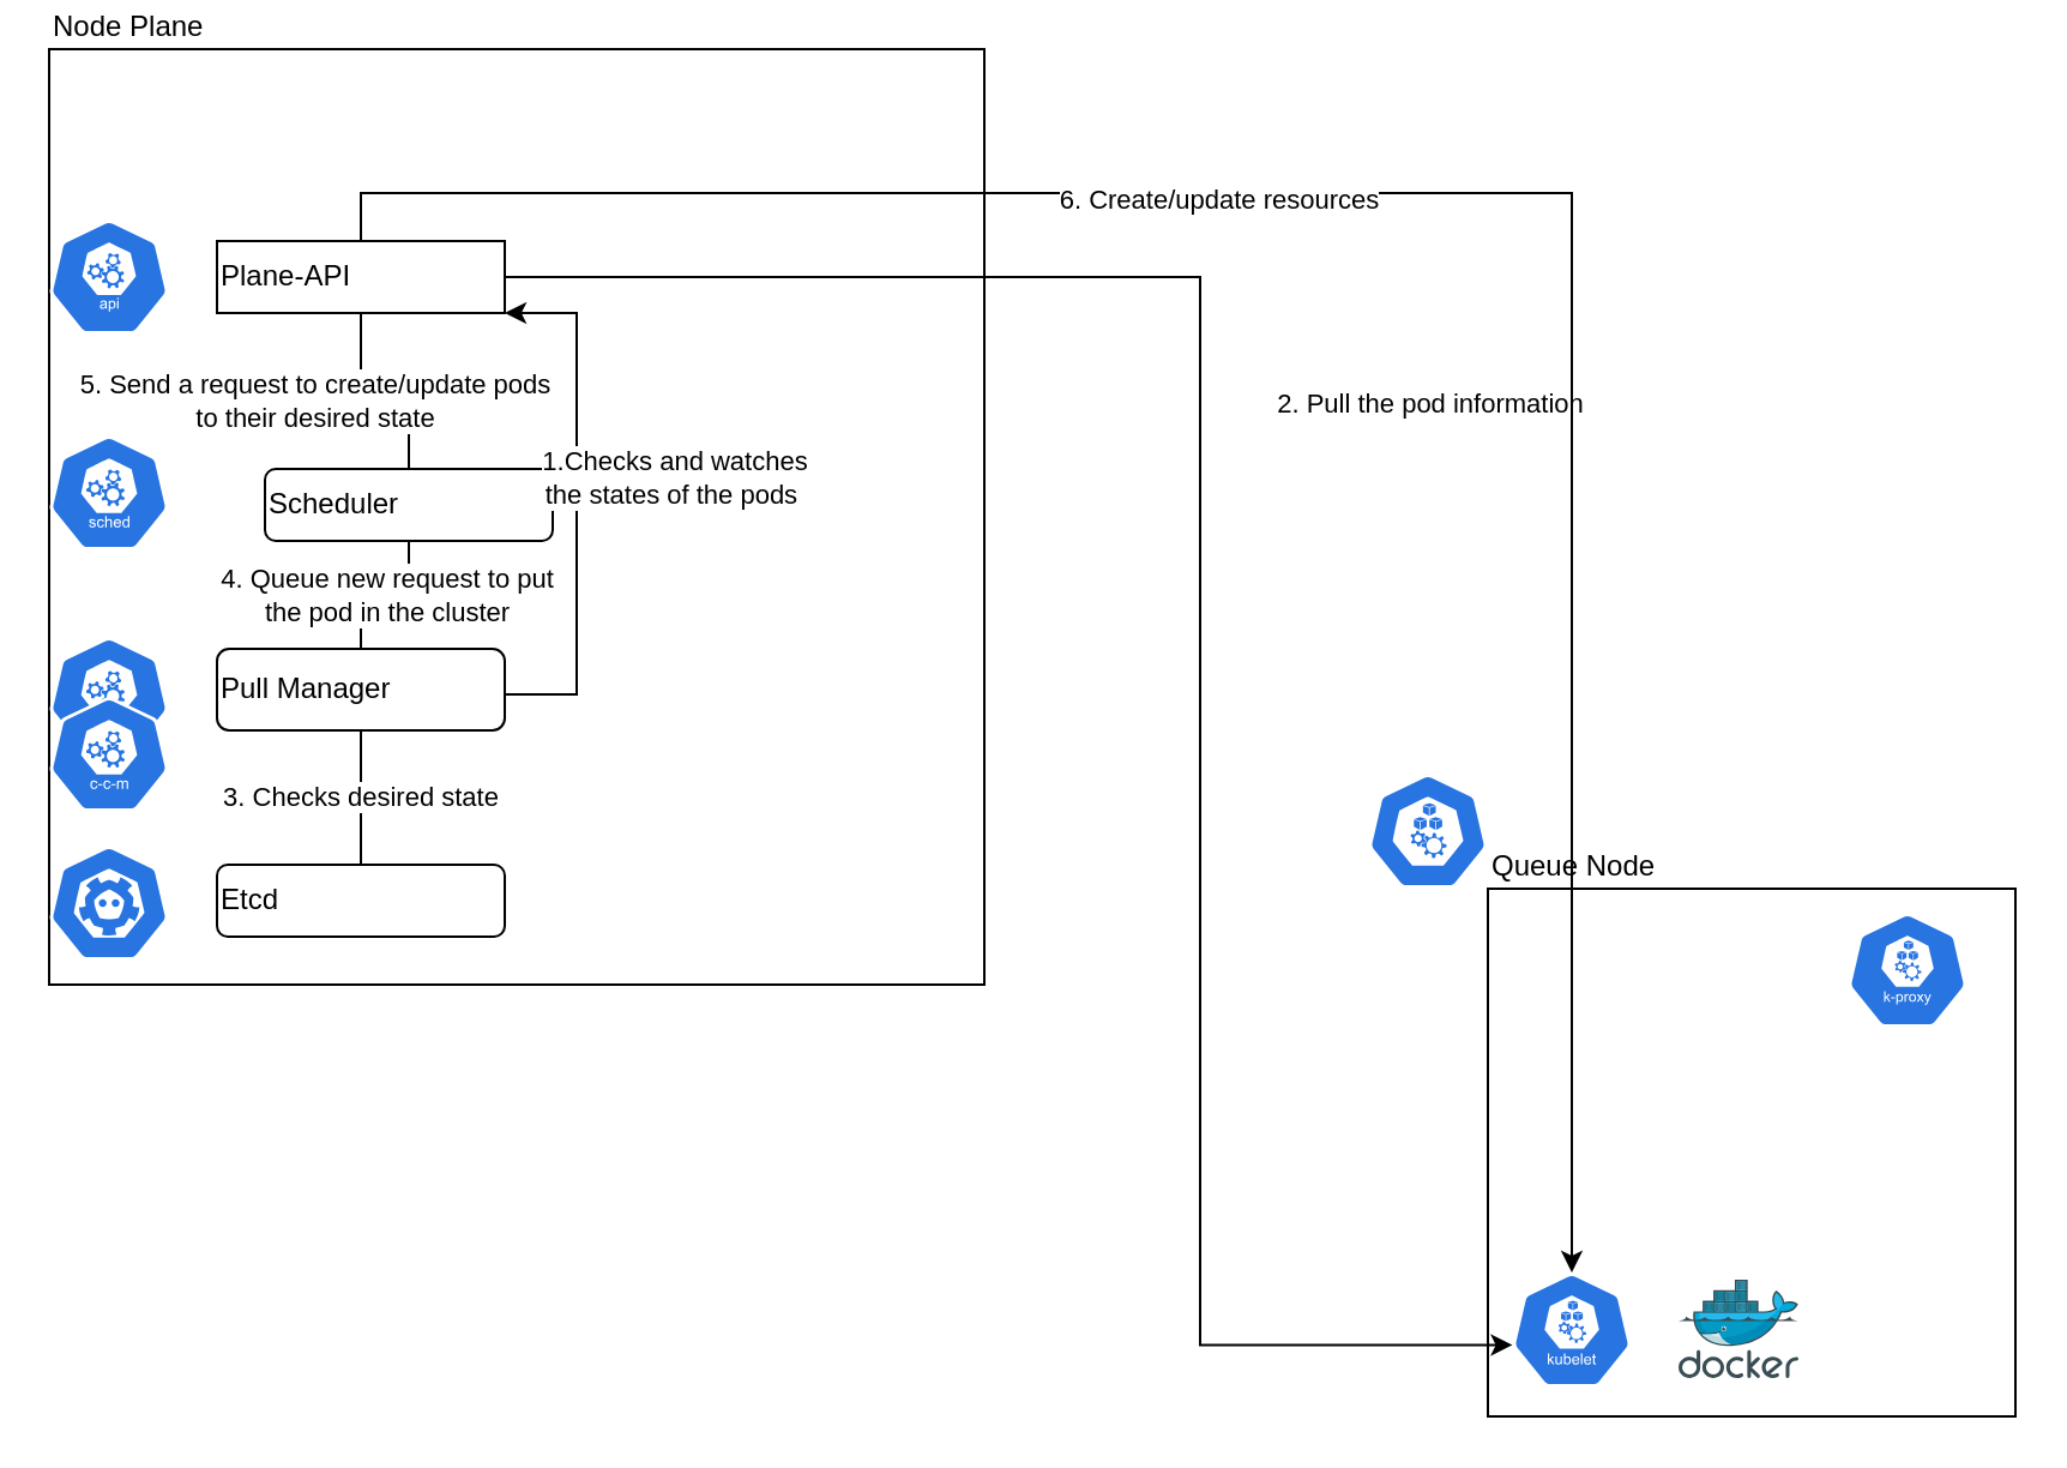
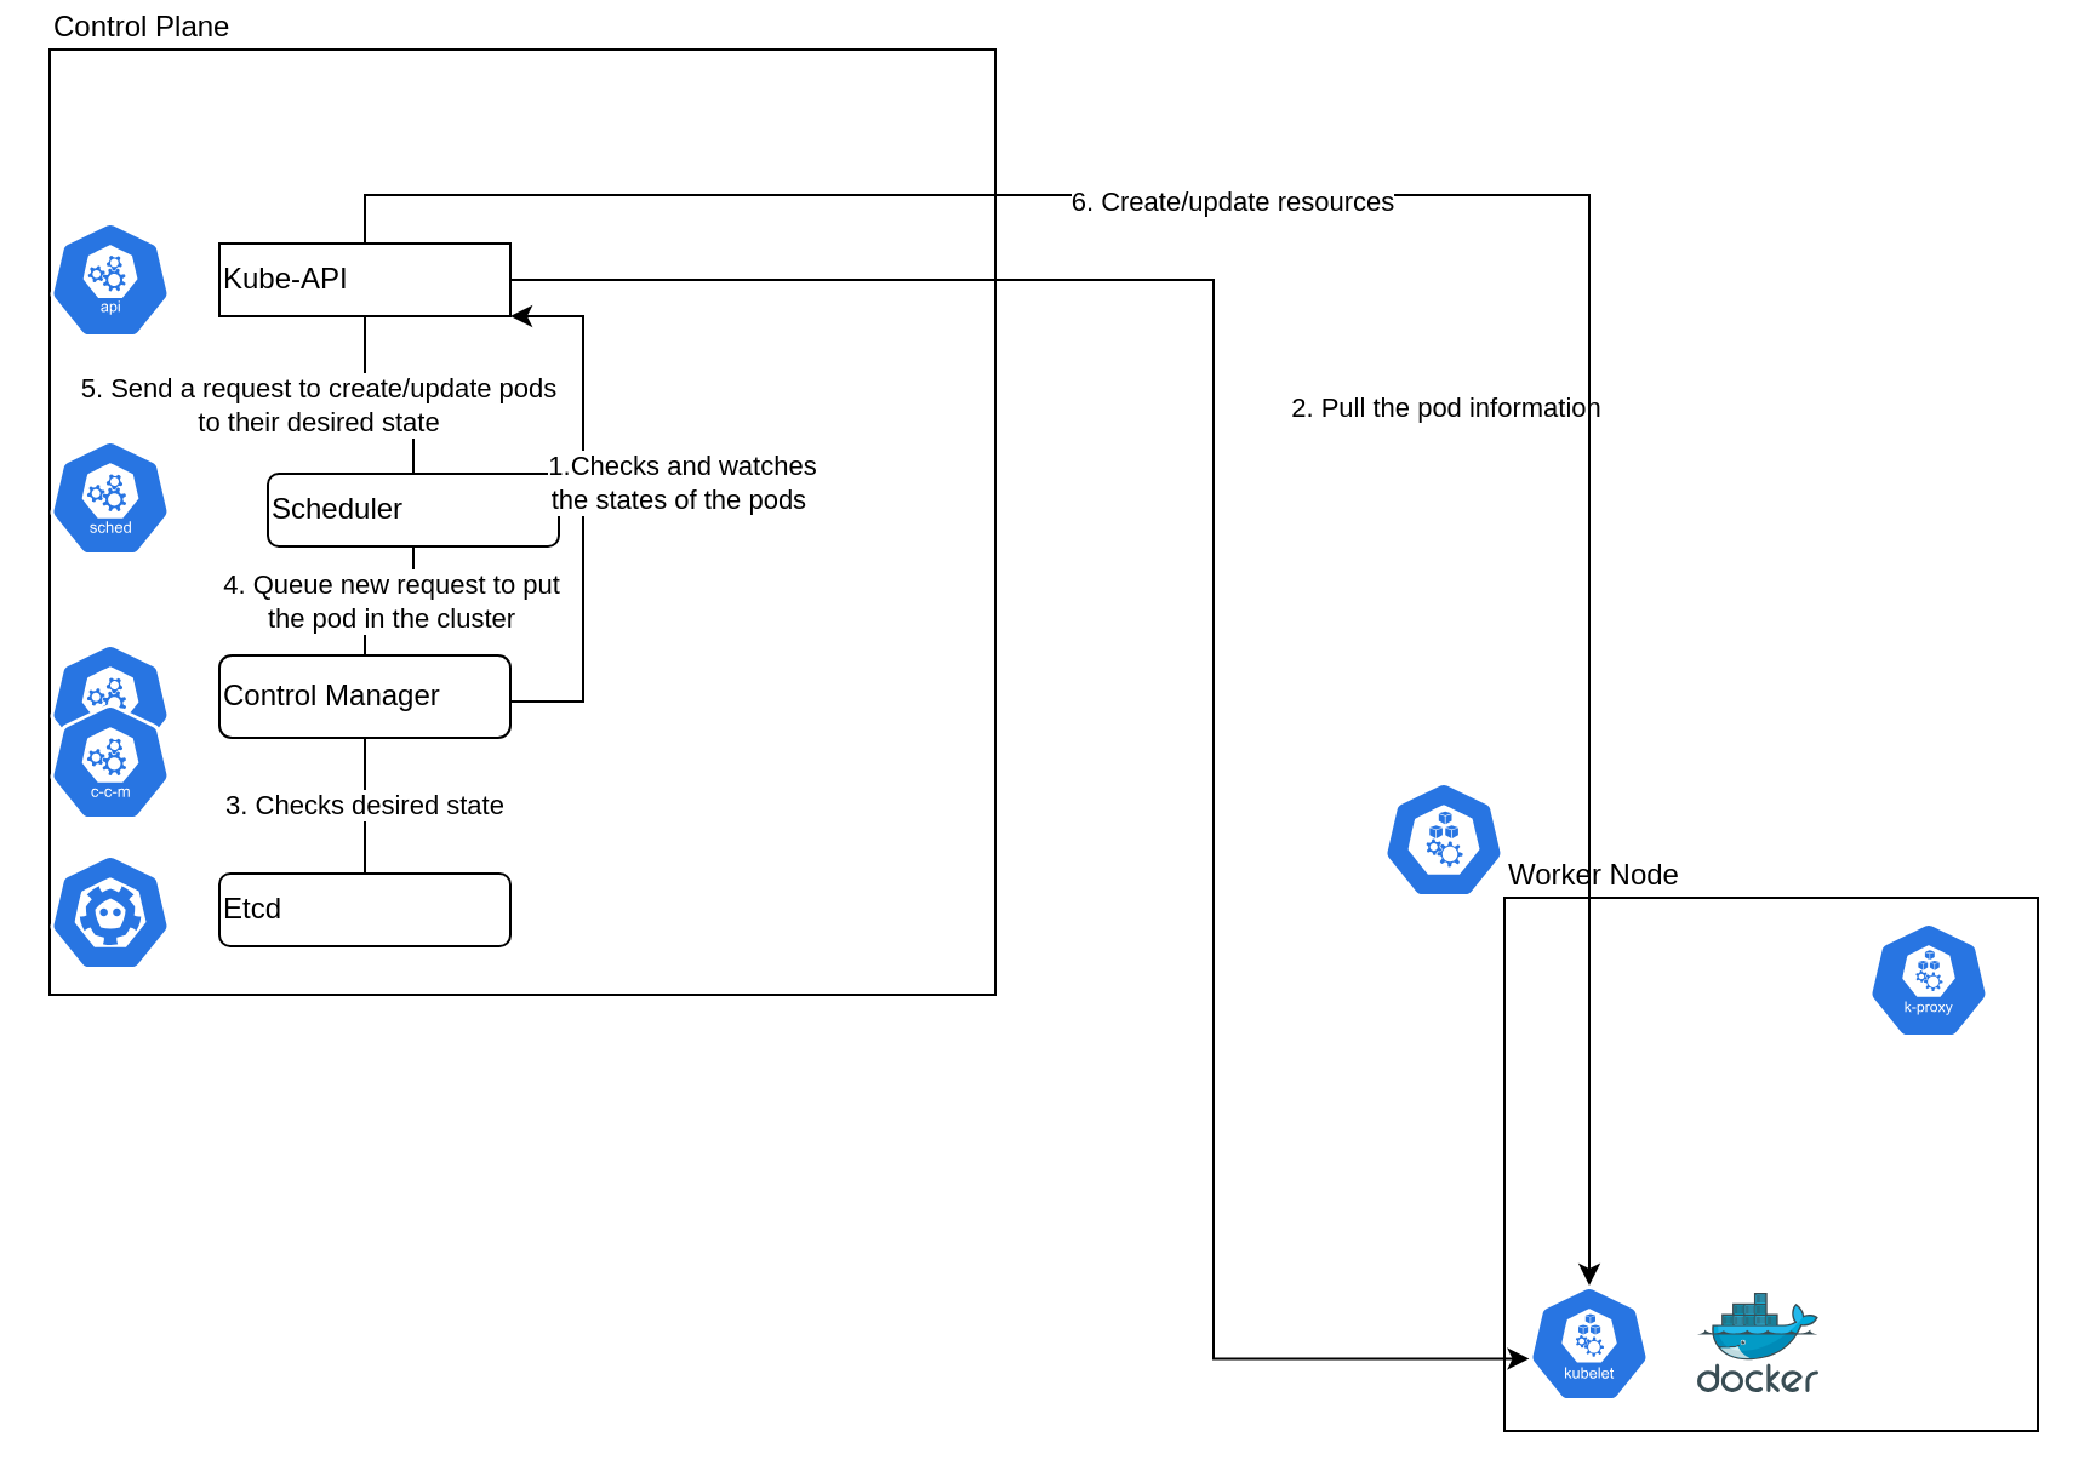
- <mxCell id="2" value="Node Plane" style="whiteSpace=wrap;html=1;aspect=fixed;align=left;labelPosition=center;verticalLabelPosition=top;verticalAlign=bottom;" vertex="1" parent="1"><mxGeometry x="20" y="20" width="390" height="390" as="geometry" /></mxCell>
+ <mxCell id="2" value="Control Plane" style="whiteSpace=wrap;html=1;aspect=fixed;align=left;labelPosition=center;verticalLabelPosition=top;verticalAlign=bottom;" vertex="1" parent="1"><mxGeometry x="20" y="20" width="390" height="390" as="geometry" /></mxCell>
- <mxCell id="8" value="&lt;span style=&quot;background-color: rgb(255 , 255 , 255)&quot;&gt;Plane-API&lt;/span&gt;" style="rounded=1;whiteSpace=wrap;html=1;align=left;arcSize=0;" vertex="1" parent="1"><mxGeometry x="90" y="100" width="120" height="30" as="geometry" /></mxCell>
+ <mxCell id="8" value="&lt;span style=&quot;background-color: rgb(255 , 255 , 255)&quot;&gt;Kube-API&lt;/span&gt;" style="rounded=1;whiteSpace=wrap;html=1;align=left;arcSize=0;" vertex="1" parent="1"><mxGeometry x="90" y="100" width="120" height="30" as="geometry" /></mxCell>
- <mxCell id="16" value="Pull Manager" style="rounded=1;whiteSpace=wrap;html=1;align=left;" vertex="1" parent="1"><mxGeometry x="90" y="270" width="120" height="34" as="geometry" /></mxCell>
+ <mxCell id="16" value="Control Manager" style="rounded=1;whiteSpace=wrap;html=1;align=left;" vertex="1" parent="1"><mxGeometry x="90" y="270" width="120" height="34" as="geometry" /></mxCell>
- <mxCell id="3" value="Queue Node" style="whiteSpace=wrap;html=1;aspect=fixed;align=left;labelPosition=center;verticalLabelPosition=top;verticalAlign=bottom;" vertex="1" parent="1"><mxGeometry x="620" y="370" width="220" height="220" as="geometry" /></mxCell>
+ <mxCell id="3" value="Worker Node" style="whiteSpace=wrap;html=1;aspect=fixed;align=left;labelPosition=center;verticalLabelPosition=top;verticalAlign=bottom;" vertex="1" parent="1"><mxGeometry x="620" y="370" width="220" height="220" as="geometry" /></mxCell>
